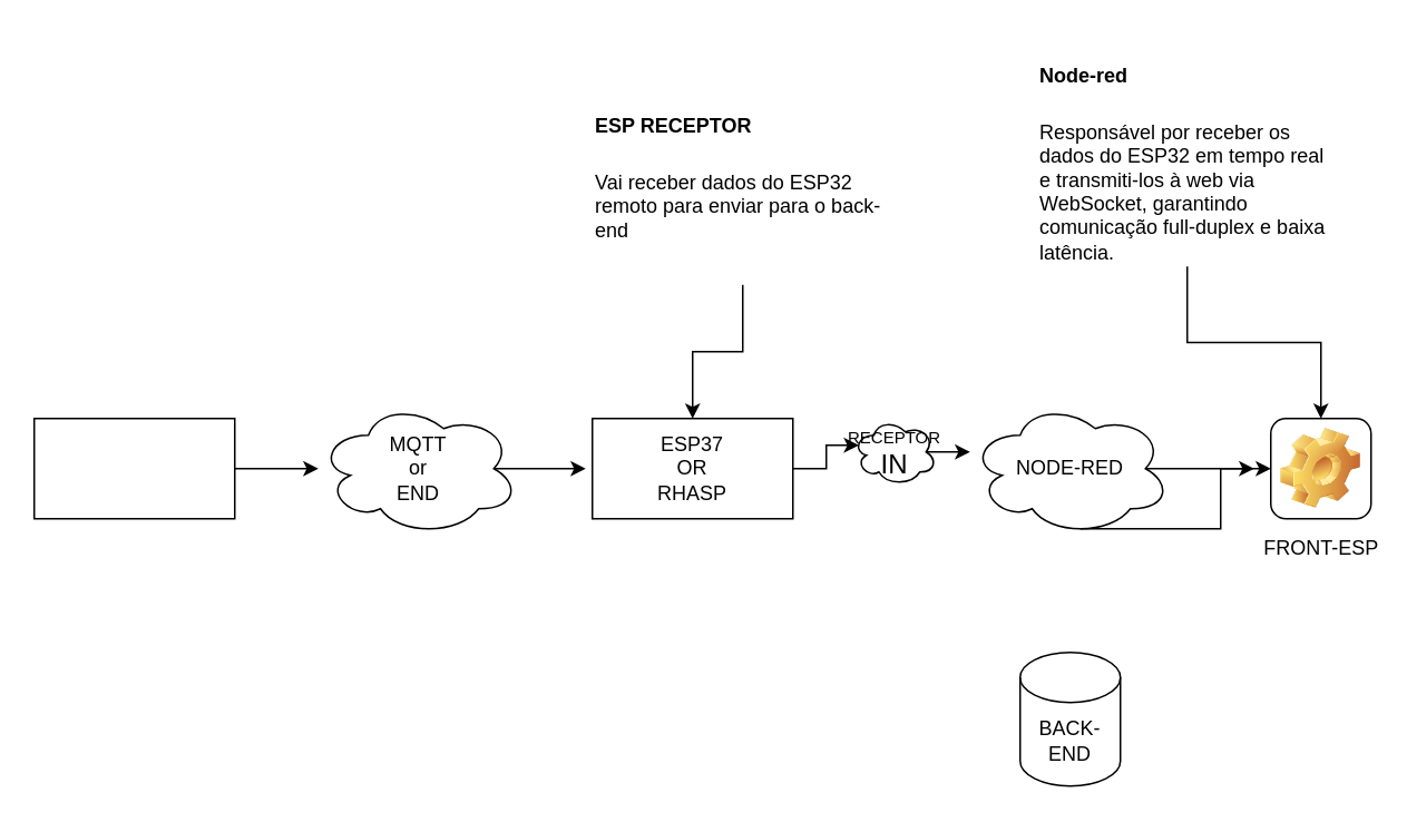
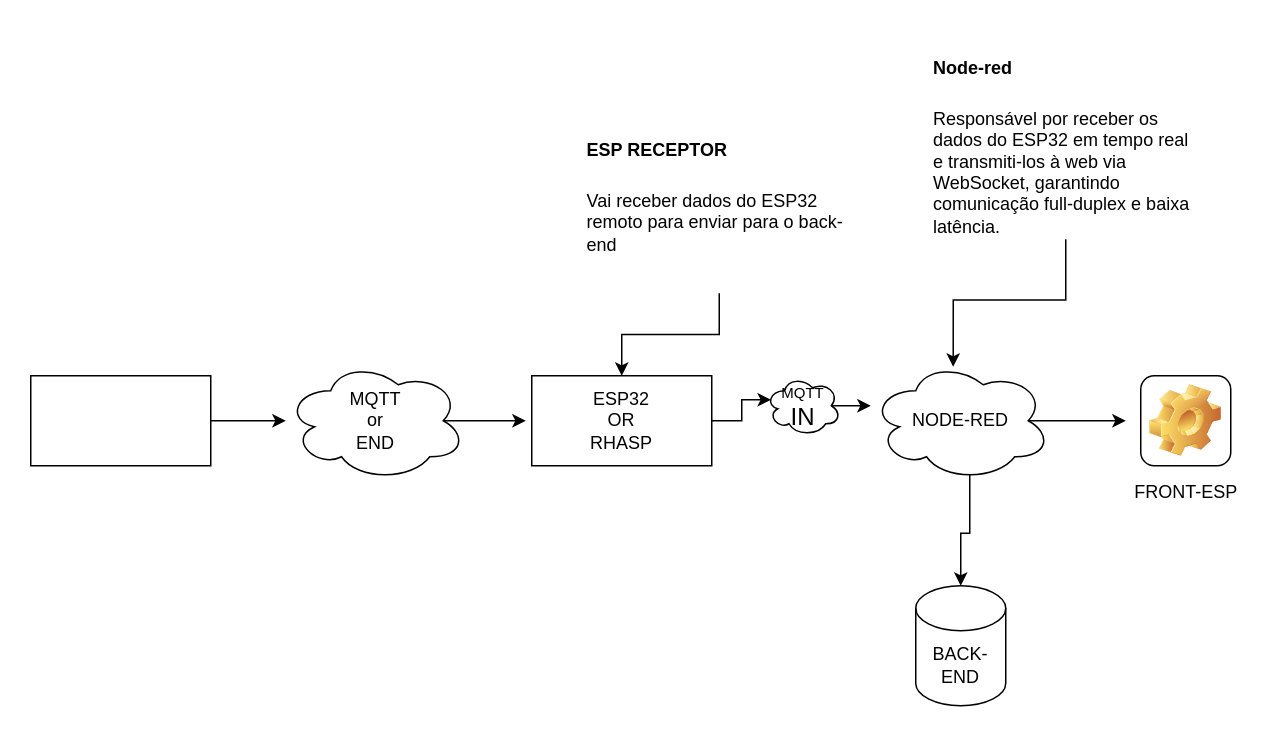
- <mxCell id="7" value="&lt;h1 style=&quot;margin-top: 0px;&quot;&gt;&lt;font style=&quot;font-size: 12px;&quot;&gt;ESP RECEPTOR&lt;/font&gt;&lt;/h1&gt;&lt;div&gt;Vai receber dados do ESP32 remoto para enviar para o back-end&lt;/div&gt;" style="text;html=1;whiteSpace=wrap;overflow=hidden;rounded=0;" vertex="1" parent="1"><mxGeometry x="354" width="180" height="120" as="geometry" y="50" /></mxCell>
+ <mxCell id="7" value="&lt;h1 style=&quot;margin-top: 0px;&quot;&gt;&lt;font style=&quot;font-size: 12px;&quot;&gt;ESP RECEPTOR&lt;/font&gt;&lt;/h1&gt;&lt;div&gt;Vai receber dados do ESP32 remoto para enviar para o back-end&lt;/div&gt;" style="text;html=1;whiteSpace=wrap;overflow=hidden;rounded=0;" vertex="1" parent="1"><mxGeometry x="389" y="75" width="180" height="120" as="geometry" /></mxCell>
- <mxCell id="16" style="edgeStyle=orthogonalEdgeStyle;rounded=0;orthogonalLoop=1;jettySize=auto;html=1;exitX=0.5;exitY=1;exitDx=0;exitDy=0;" edge="1" parent="1" source="12" target="17"><mxGeometry relative="1" as="geometry" /></mxCell>
+ <mxCell id="16" style="edgeStyle=orthogonalEdgeStyle;rounded=0;orthogonalLoop=1;jettySize=auto;html=1;exitX=0.5;exitY=1;exitDx=0;exitDy=0;entryX=0.458;entryY=0.05;entryDx=0;entryDy=0;entryPerimeter=0;" edge="1" parent="1" source="12" target="11"><mxGeometry relative="1" as="geometry" /></mxCell>
- <mxCell id="14" value="&lt;font style=&quot;font-size: 10px;&quot;&gt;RECEPTOR&lt;/font&gt;&lt;div&gt;&lt;font size=&quot;3&quot;&gt;IN&lt;/font&gt;&lt;/div&gt;" style="ellipse;shape=cloud;whiteSpace=wrap;html=1;" vertex="1" parent="1"><mxGeometry x="510" y="250" width="50" height="40" as="geometry" /></mxCell>
+ <mxCell id="14" value="&lt;font style=&quot;font-size: 10px;&quot;&gt;MQTT&lt;/font&gt;&lt;div&gt;&lt;font size=&quot;3&quot;&gt;IN&lt;/font&gt;&lt;/div&gt;" style="ellipse;shape=cloud;whiteSpace=wrap;html=1;" vertex="1" parent="1"><mxGeometry x="510" y="250" width="50" height="40" as="geometry" /></mxCell>
- <mxCell id="5" value="ESP37 OR RHASP" style="text;html=1;align=center;verticalAlign=middle;whiteSpace=wrap;rounded=0;" vertex="1" parent="1"><mxGeometry x="384" y="265" width="60" height="30" as="geometry" /></mxCell>
+ <mxCell id="5" value="ESP32 OR RHASP" style="text;html=1;align=center;verticalAlign=middle;whiteSpace=wrap;rounded=0;" vertex="1" parent="1"><mxGeometry x="384" y="265" width="60" height="30" as="geometry" /></mxCell>
- <mxCell id="19" style="edgeStyle=orthogonalEdgeStyle;rounded=0;orthogonalLoop=1;jettySize=auto;html=1;exitX=0.55;exitY=0.95;exitDx=0;exitDy=0;exitPerimeter=0;" edge="1" parent="1" source="11" target="17"><mxGeometry relative="1" as="geometry" /></mxCell>
+ <mxCell id="19" style="edgeStyle=orthogonalEdgeStyle;rounded=0;orthogonalLoop=1;jettySize=auto;html=1;exitX=0.55;exitY=0.95;exitDx=0;exitDy=0;exitPerimeter=0;entryX=0.5;entryY=0;entryDx=0;entryDy=0;entryPerimeter=0;" edge="1" parent="1" source="11" target="18"><mxGeometry relative="1" as="geometry" /></mxCell>
